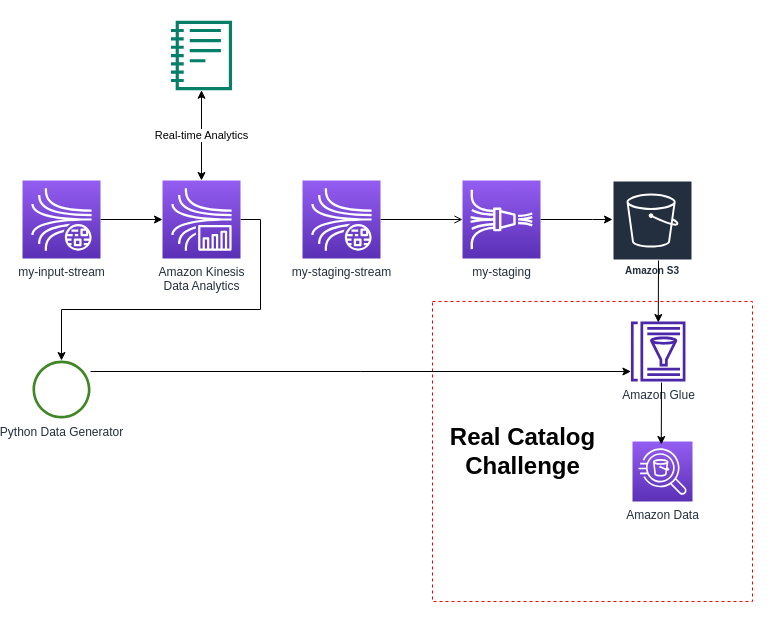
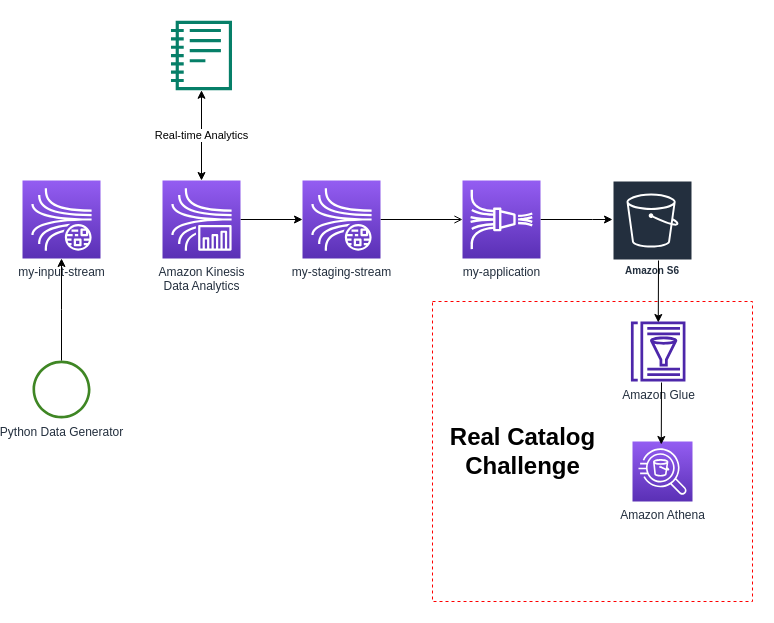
- <mxCell id="3" style="edgeStyle=orthogonalEdgeStyle;rounded=0;orthogonalLoop=1;jettySize=auto;html=1;exitX=1;exitY=0.5;exitDx=0;exitDy=0;exitPerimeter=0;entryX=0;entryY=0.5;entryDx=0;entryDy=0;entryPerimeter=0;" parent="1" source="4" target="8" edge="1"><mxGeometry relative="1" as="geometry" /></mxCell>
- <mxCell id="11" value="Amazon S3" style="sketch=0;outlineConnect=0;fontColor=#232F3E;gradientColor=none;strokeColor=#ffffff;fillColor=#232F3E;dashed=0;verticalLabelPosition=middle;verticalAlign=bottom;align=center;html=1;whiteSpace=wrap;fontSize=10;fontStyle=1;spacing=3;shape=mxgraph.aws4.productIcon;prIcon=mxgraph.aws4.s3;" parent="1" vertex="1"><mxGeometry x="610" y="180" width="80" height="100" as="geometry" /></mxCell>
+ <mxCell id="11" value="Amazon S6" style="sketch=0;outlineConnect=0;fontColor=#232F3E;gradientColor=none;strokeColor=#ffffff;fillColor=#232F3E;dashed=0;verticalLabelPosition=middle;verticalAlign=bottom;align=center;html=1;whiteSpace=wrap;fontSize=10;fontStyle=1;spacing=3;shape=mxgraph.aws4.productIcon;prIcon=mxgraph.aws4.s3;" parent="1" vertex="1"><mxGeometry x="610" y="180" width="80" height="100" as="geometry" /></mxCell>
- <mxCell id="10" value="my-staging" style="sketch=0;points=[[0,0,0],[0.25,0,0],[0.5,0,0],[0.75,0,0],[1,0,0],[0,1,0],[0.25,1,0],[0.5,1,0],[0.75,1,0],[1,1,0],[0,0.25,0],[0,0.5,0],[0,0.75,0],[1,0.25,0],[1,0.5,0],[1,0.75,0]];outlineConnect=0;fontColor=#232F3E;gradientColor=#945DF2;gradientDirection=north;fillColor=#5A30B5;strokeColor=#ffffff;dashed=0;verticalLabelPosition=bottom;verticalAlign=top;align=center;html=1;fontSize=12;fontStyle=0;aspect=fixed;shape=mxgraph.aws4.resourceIcon;resIcon=mxgraph.aws4.kinesis_data_firehose;" parent="1" vertex="1"><mxGeometry x="460" y="180" width="78" height="78" as="geometry" /></mxCell>
+ <mxCell id="10" value="my-application" style="sketch=0;points=[[0,0,0],[0.25,0,0],[0.5,0,0],[0.75,0,0],[1,0,0],[0,1,0],[0.25,1,0],[0.5,1,0],[0.75,1,0],[1,1,0],[0,0.25,0],[0,0.5,0],[0,0.75,0],[1,0.25,0],[1,0.5,0],[1,0.75,0]];outlineConnect=0;fontColor=#232F3E;gradientColor=#945DF2;gradientDirection=north;fillColor=#5A30B5;strokeColor=#ffffff;dashed=0;verticalLabelPosition=bottom;verticalAlign=top;align=center;html=1;fontSize=12;fontStyle=0;aspect=fixed;shape=mxgraph.aws4.resourceIcon;resIcon=mxgraph.aws4.kinesis_data_firehose;" parent="1" vertex="1"><mxGeometry x="460" y="180" width="78" height="78" as="geometry" /></mxCell>
- <mxCell id="7" style="edgeStyle=orthogonalEdgeStyle;rounded=0;orthogonalLoop=1;jettySize=auto;html=1;exitX=1;exitY=0.5;exitDx=0;exitDy=0;exitPerimeter=0;" parent="1" source="8" target="12" edge="1"><mxGeometry relative="1" as="geometry" /></mxCell>
+ <mxCell id="7" style="edgeStyle=orthogonalEdgeStyle;rounded=0;orthogonalLoop=1;jettySize=auto;html=1;exitX=1;exitY=0.5;exitDx=0;exitDy=0;exitPerimeter=0;entryX=0;entryY=0.5;entryDx=0;entryDy=0;entryPerimeter=0;" parent="1" source="8" target="6" edge="1"><mxGeometry relative="1" as="geometry" /></mxCell>
- <mxCell id="13" value="" style="edgeStyle=elbowEdgeStyle;elbow=vertical;endArrow=classic;html=1;rounded=0;" parent="1" source="12" target="16" edge="1"><mxGeometry width="50" height="50" relative="1" as="geometry"><mxPoint x="30" y="310" as="sourcePoint" /><mxPoint x="80" y="260" as="targetPoint" /></mxGeometry></mxCell>
+ <mxCell id="13" value="" style="edgeStyle=elbowEdgeStyle;elbow=vertical;endArrow=classic;html=1;rounded=0;entryX=0.5;entryY=1;entryDx=0;entryDy=0;entryPerimeter=0;" parent="1" source="12" target="4" edge="1"><mxGeometry width="50" height="50" relative="1" as="geometry"><mxPoint x="30" y="310" as="sourcePoint" /><mxPoint x="80" y="260" as="targetPoint" /></mxGeometry></mxCell>
- <mxCell id="17" value="Amazon Data" style="sketch=0;points=[[0,0,0],[0.25,0,0],[0.5,0,0],[0.75,0,0],[1,0,0],[0,1,0],[0.25,1,0],[0.5,1,0],[0.75,1,0],[1,1,0],[0,0.25,0],[0,0.5,0],[0,0.75,0],[1,0.25,0],[1,0.5,0],[1,0.75,0]];outlineConnect=0;fontColor=#232F3E;gradientColor=#945DF2;gradientDirection=north;fillColor=#5A30B5;strokeColor=#ffffff;dashed=0;verticalLabelPosition=bottom;verticalAlign=top;align=center;html=1;fontSize=12;fontStyle=0;aspect=fixed;shape=mxgraph.aws4.resourceIcon;resIcon=mxgraph.aws4.athena;" vertex="1" parent="1"><mxGeometry x="630" y="441" width="60" height="60" as="geometry" /></mxCell>
+ <mxCell id="17" value="Amazon Athena" style="sketch=0;points=[[0,0,0],[0.25,0,0],[0.5,0,0],[0.75,0,0],[1,0,0],[0,1,0],[0.25,1,0],[0.5,1,0],[0.75,1,0],[1,1,0],[0,0.25,0],[0,0.5,0],[0,0.75,0],[1,0.25,0],[1,0.5,0],[1,0.75,0]];outlineConnect=0;fontColor=#232F3E;gradientColor=#945DF2;gradientDirection=north;fillColor=#5A30B5;strokeColor=#ffffff;dashed=0;verticalLabelPosition=bottom;verticalAlign=top;align=center;html=1;fontSize=12;fontStyle=0;aspect=fixed;shape=mxgraph.aws4.resourceIcon;resIcon=mxgraph.aws4.athena;" vertex="1" parent="1"><mxGeometry x="630" y="441" width="60" height="60" as="geometry" /></mxCell>
